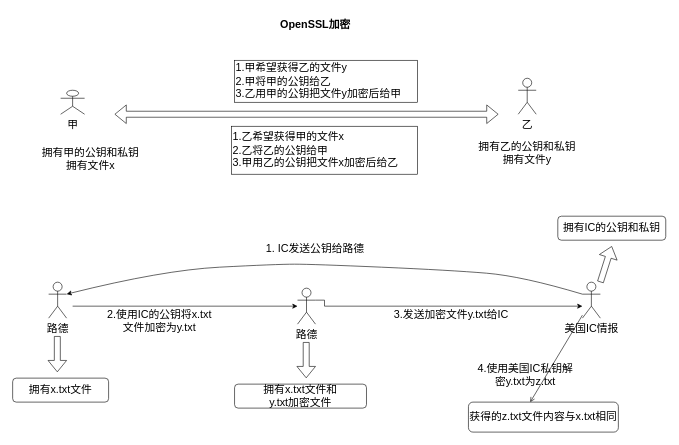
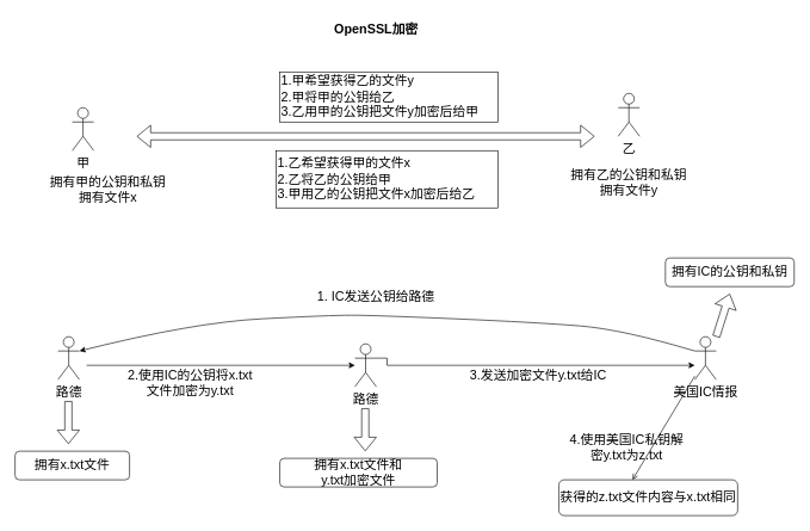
- <mxCell id="21" value="甲" style="shape=umlActor;verticalLabelPosition=bottom;verticalAlign=top;html=1;outlineConnect=0;fontSize=18;" vertex="1" parent="1"><mxGeometry x="100" y="150" width="40" height="40" as="geometry" /></mxCell>
+ <mxCell id="21" value="甲" style="shape=umlActor;verticalLabelPosition=bottom;verticalAlign=top;html=1;outlineConnect=0;fontSize=18;" vertex="1" parent="1"><mxGeometry x="100" y="150" width="30" height="60" as="geometry" /></mxCell>
